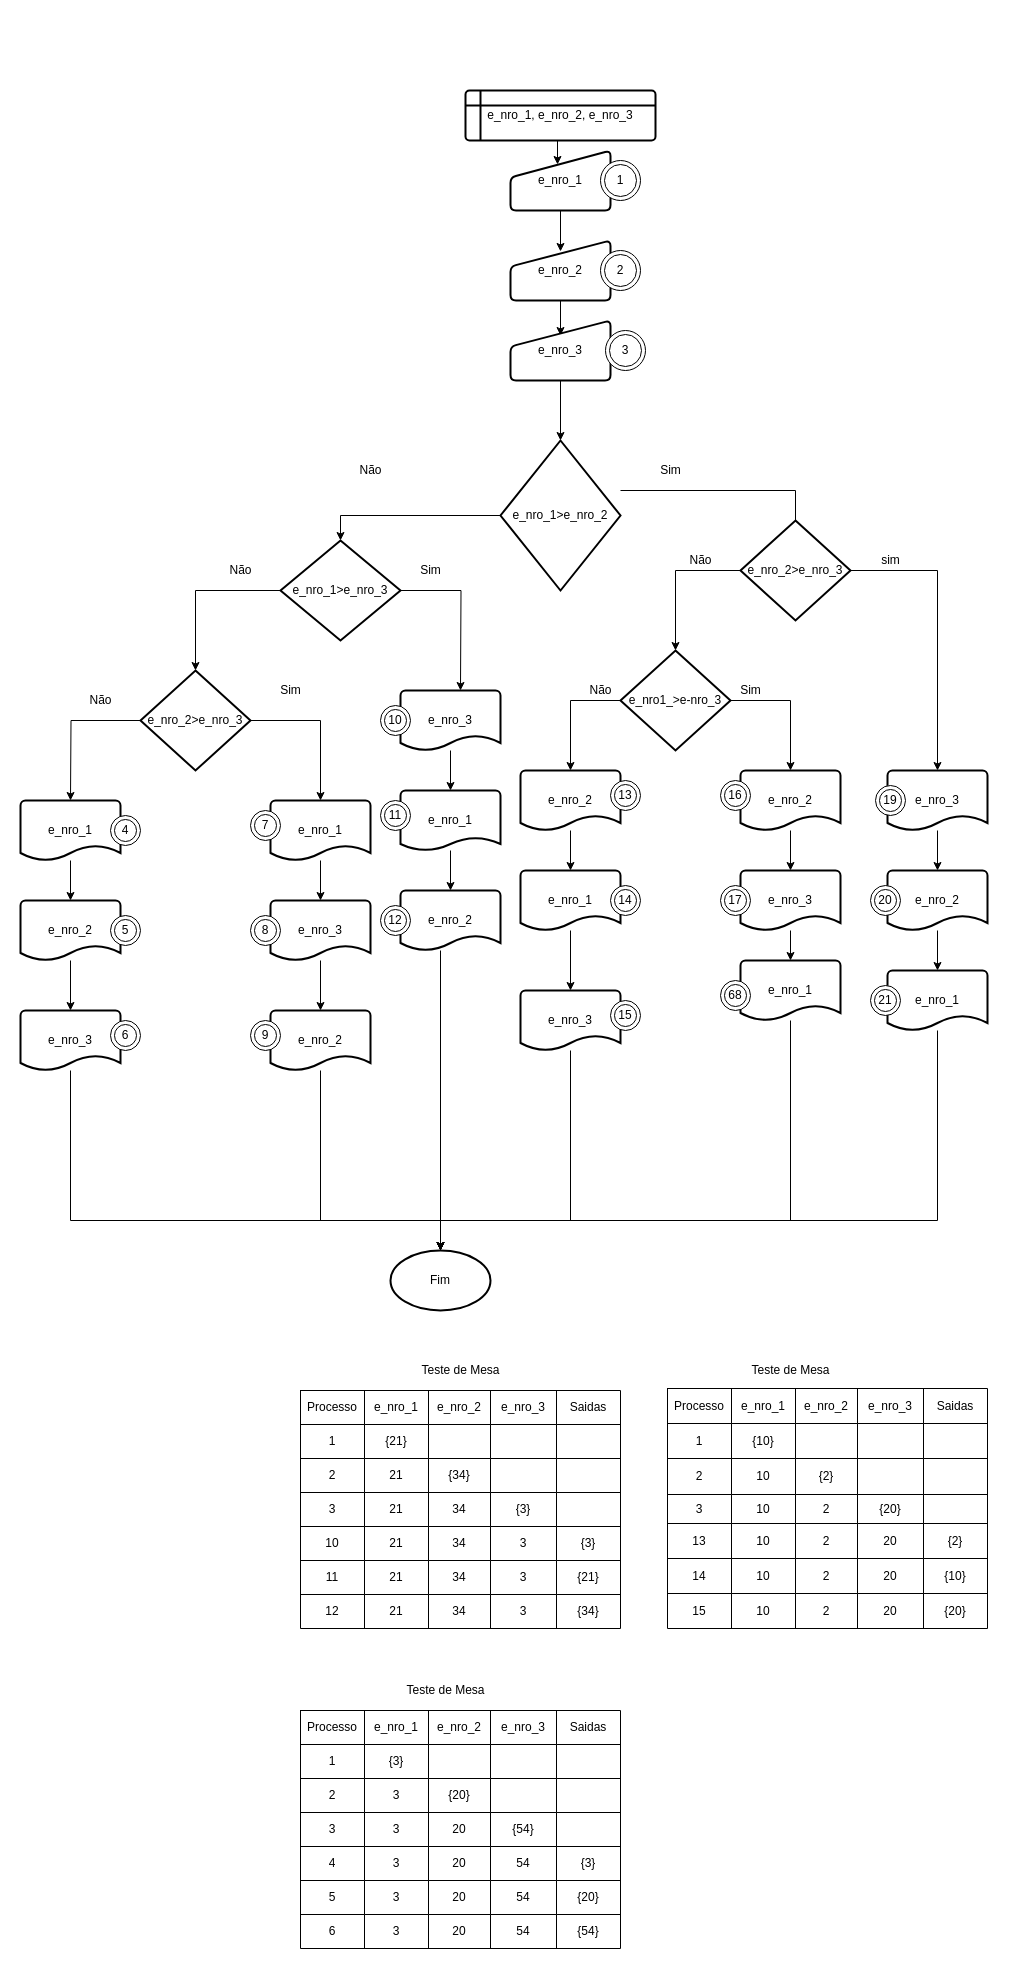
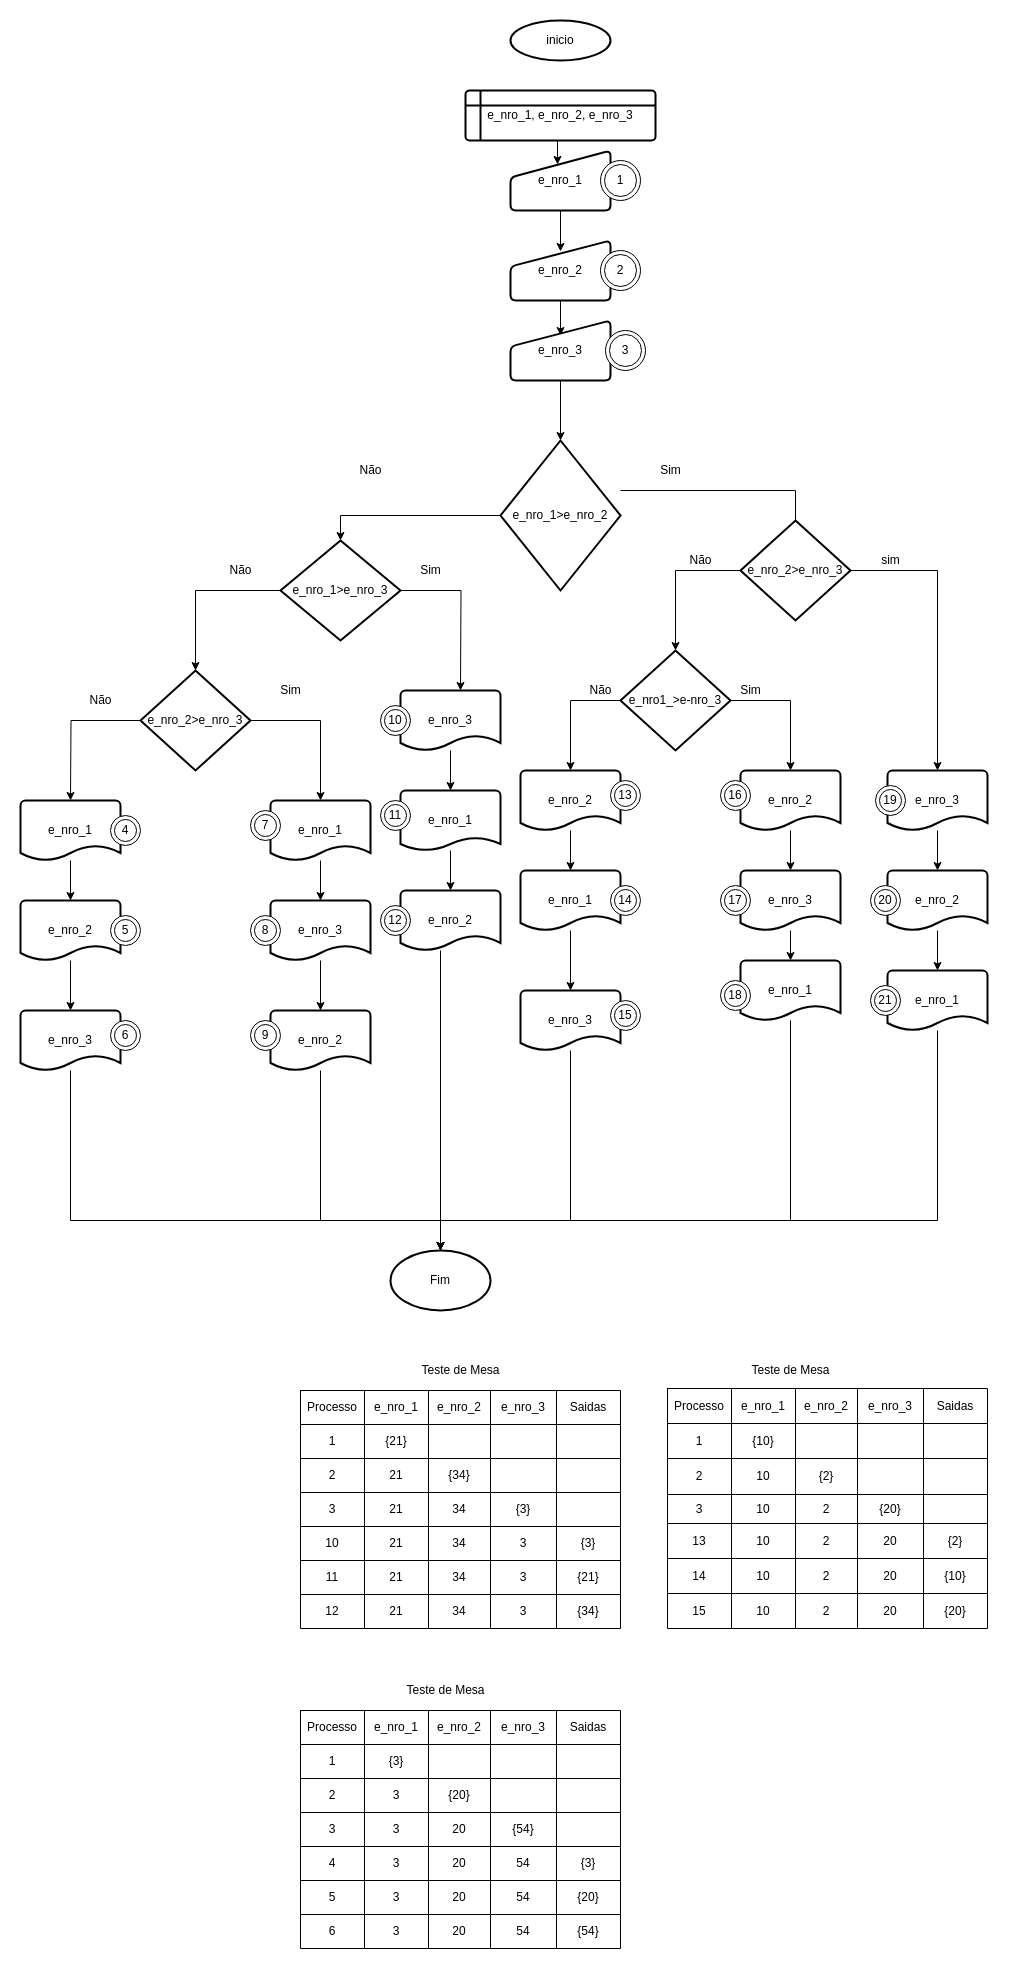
+ <mxCell id="2" value="&lt;font style=&quot;vertical-align: inherit&quot;&gt;&lt;font style=&quot;vertical-align: inherit&quot;&gt;&lt;font style=&quot;vertical-align: inherit&quot;&gt;&lt;font style=&quot;vertical-align: inherit&quot;&gt;inicio&lt;/font&gt;&lt;/font&gt;&lt;/font&gt;&lt;/font&gt;" style="strokeWidth=2;html=1;shape=mxgraph.flowchart.start_1;whiteSpace=wrap;" parent="1" vertex="1"><mxGeometry x="510" y="20" width="100" height="40" as="geometry" /></mxCell>
- <mxCell id="129" value="68" style="ellipse;shape=doubleEllipse;whiteSpace=wrap;html=1;aspect=fixed;" parent="1" vertex="1"><mxGeometry x="720" y="980" width="30" height="30" as="geometry" /></mxCell>
+ <mxCell id="129" value="18" style="ellipse;shape=doubleEllipse;whiteSpace=wrap;html=1;aspect=fixed;" parent="1" vertex="1"><mxGeometry x="720" y="980" width="30" height="30" as="geometry" /></mxCell>
